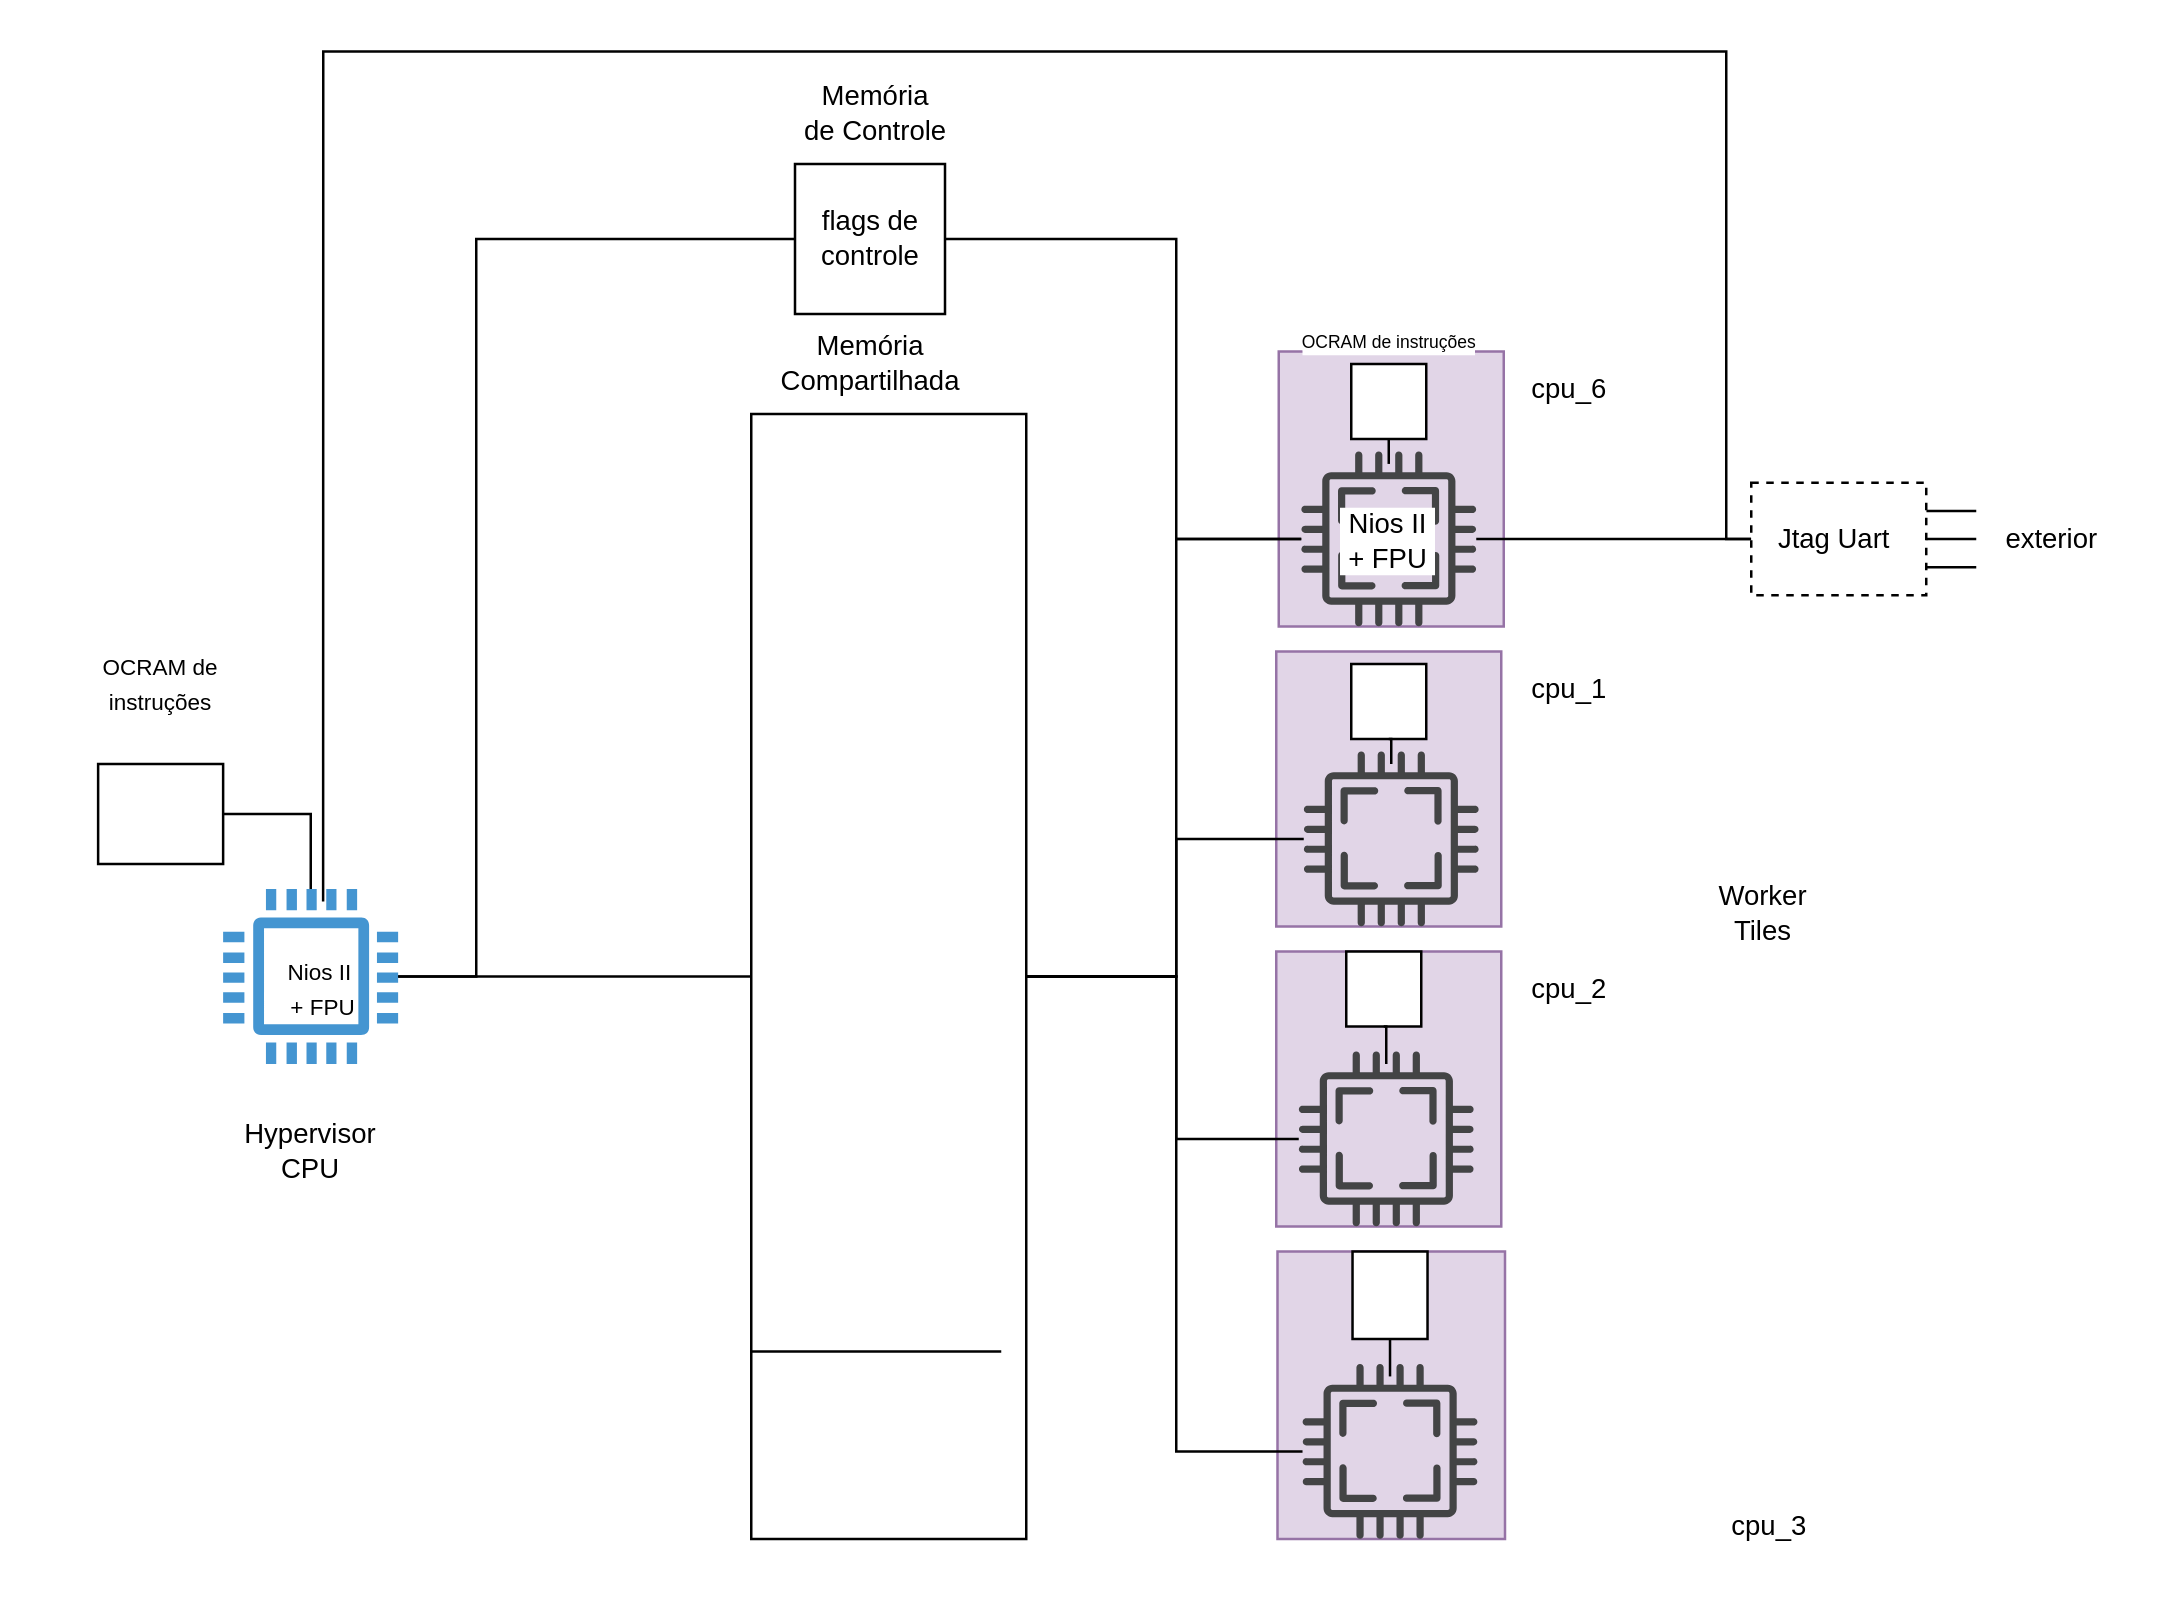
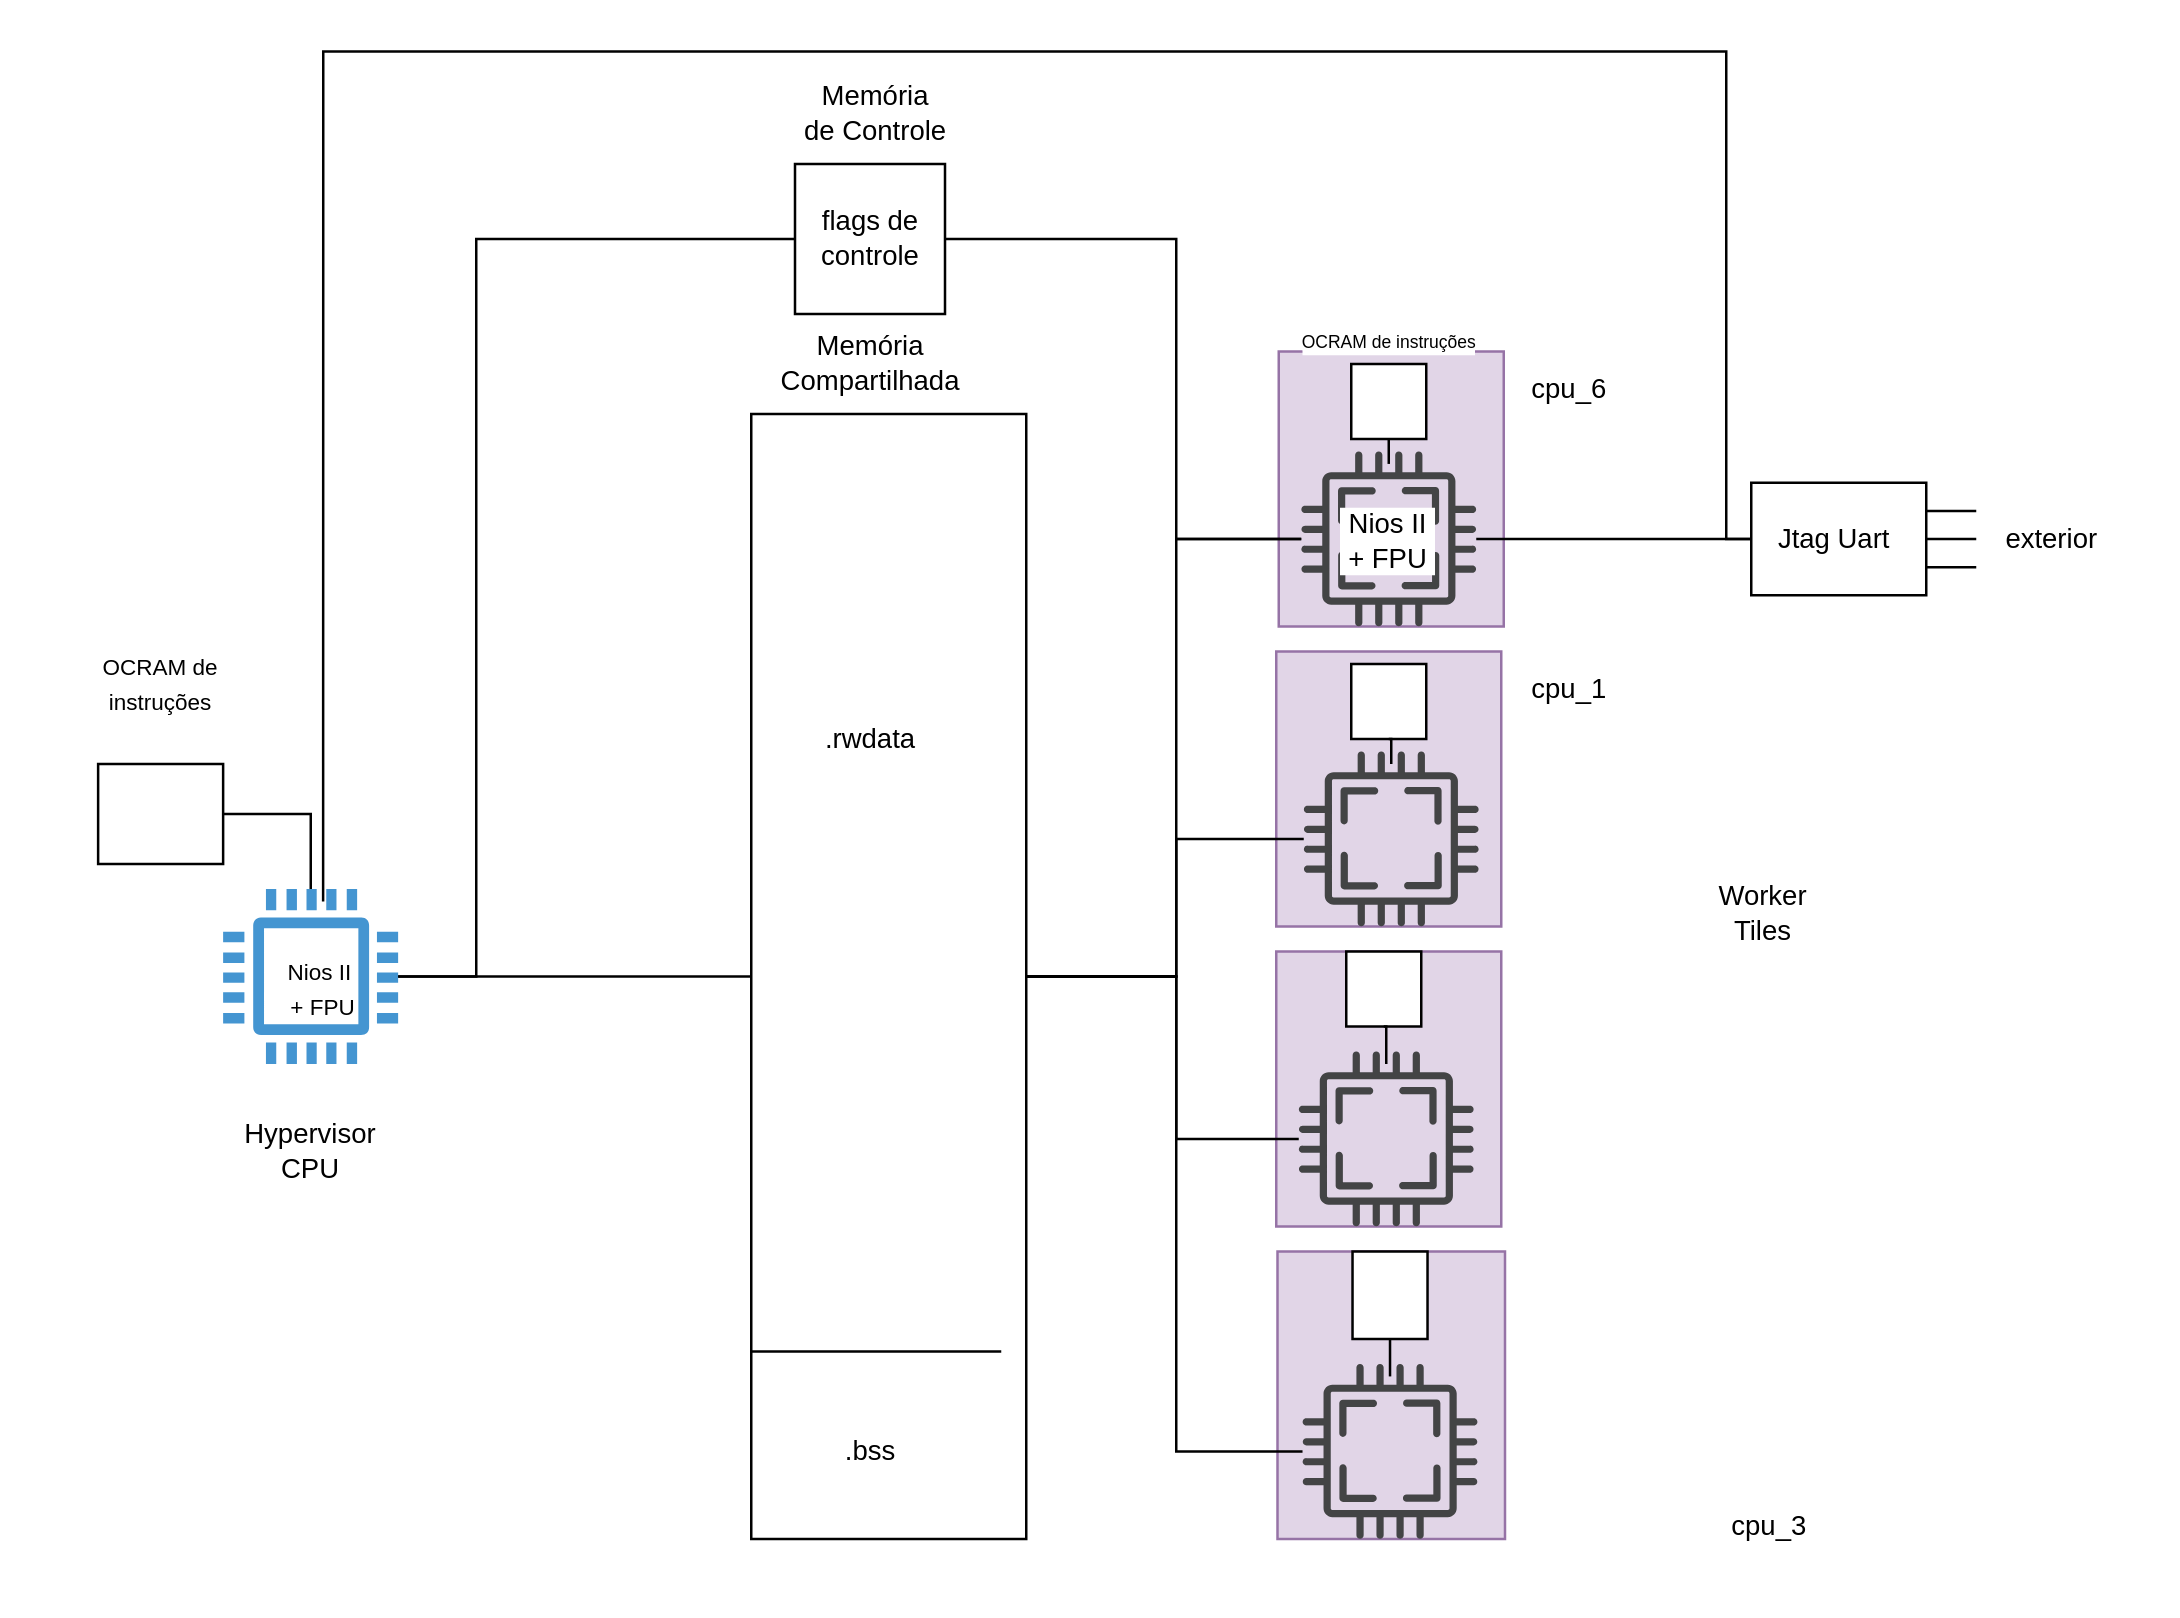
- <mxCell id="47" value="Jtag Uart&amp;nbsp;" style="rounded=0;whiteSpace=wrap;html=1;fontFamily=Helvetica;fontSize=11;fontColor=default;labelBackgroundColor=default;dashed=1;" vertex="1" parent="1"><mxGeometry x="700" y="192.5" width="70" height="45" as="geometry" /></mxCell>
+ <mxCell id="47" value="Jtag Uart&amp;nbsp;" style="rounded=0;whiteSpace=wrap;html=1;fontFamily=Helvetica;fontSize=11;fontColor=default;labelBackgroundColor=default;" vertex="1" parent="1"><mxGeometry x="700" y="192.5" width="70" height="45" as="geometry" /></mxCell>
+ <mxCell id="37" value=".rwdata" style="text;strokeColor=none;align=center;fillColor=none;html=1;verticalAlign=middle;whiteSpace=wrap;rounded=0;fontFamily=Helvetica;fontSize=11;fontColor=default;labelBackgroundColor=default;" parent="1" vertex="1"><mxGeometry x="317.5" y="280" width="60" height="30" as="geometry" /></mxCell>
- <mxCell id="51" value="cpu_2" style="text;html=1;align=center;verticalAlign=middle;resizable=0;points=[];autosize=1;strokeColor=none;fillColor=none;fontFamily=Helvetica;fontSize=11;fontColor=default;labelBackgroundColor=default;" vertex="1" parent="1"><mxGeometry x="601.5" y="380" width="50" height="30" as="geometry" /></mxCell>
+ <mxCell id="39" value=".bss" style="text;strokeColor=none;align=center;fillColor=none;html=1;verticalAlign=middle;whiteSpace=wrap;rounded=0;fontFamily=Helvetica;fontSize=11;fontColor=default;labelBackgroundColor=default;" parent="1" vertex="1"><mxGeometry x="317.5" y="565" width="60" height="30" as="geometry" /></mxCell>
